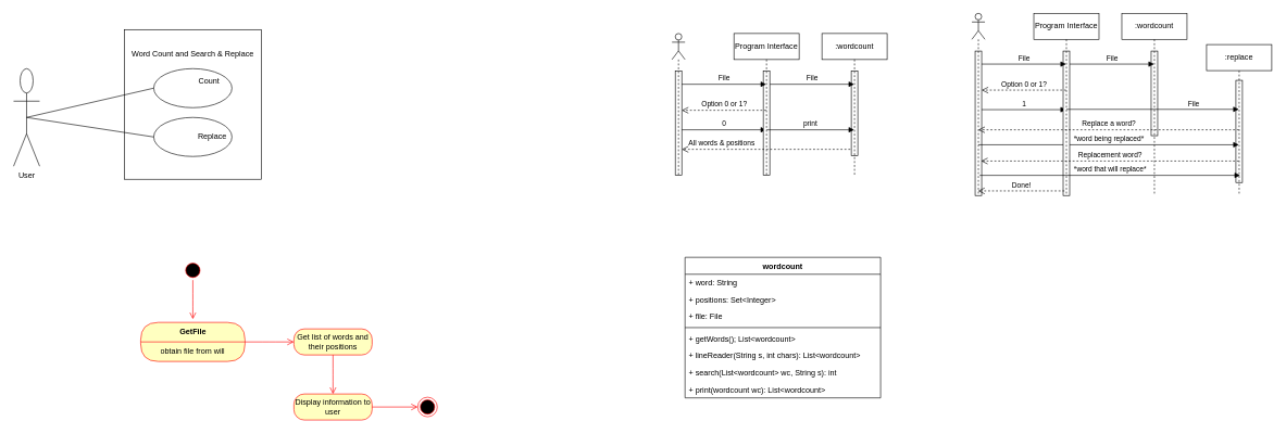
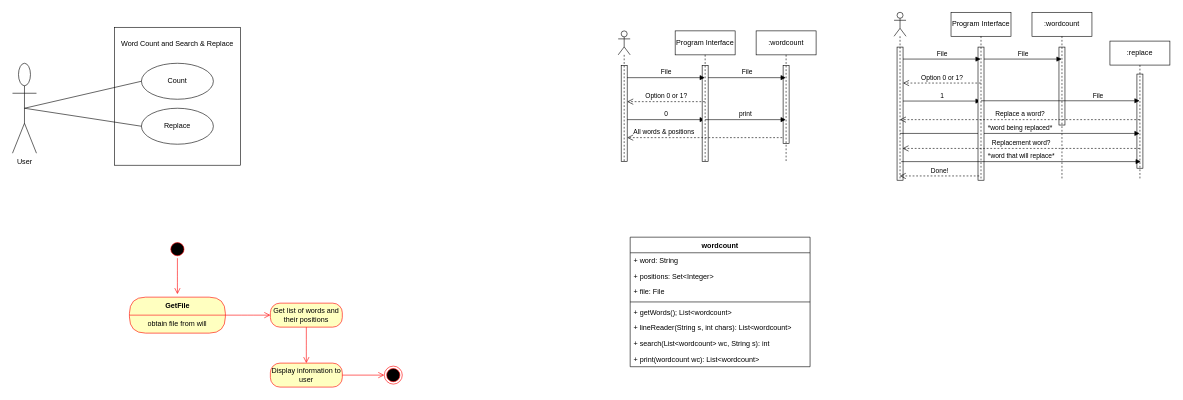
- <mxCell id="3" value="&lt;br&gt;Word Count and Search &amp;amp; Replace" style="text;html=1;strokeColor=none;fillColor=none;align=center;verticalAlign=middle;whiteSpace=wrap;rounded=0;" parent="1" vertex="1"><mxGeometry x="200" y="65" width="190" height="20" as="geometry" /></mxCell>
+ <mxCell id="3" value="&lt;br&gt;Word Count and Search &amp;amp; Replace" style="text;html=1;strokeColor=none;fillColor=none;align=center;verticalAlign=middle;whiteSpace=wrap;rounded=0;" parent="1" vertex="1"><mxGeometry x="200" y="55" width="190" height="20" as="geometry" /></mxCell>
- <mxCell id="5" value="Count" style="text;html=1;strokeColor=none;fillColor=none;align=center;verticalAlign=middle;whiteSpace=wrap;rounded=0;" parent="1" vertex="1"><mxGeometry x="300" y="115" width="40" height="20" as="geometry" /></mxCell>
+ <mxCell id="5" value="Count" style="text;html=1;strokeColor=none;fillColor=none;align=center;verticalAlign=middle;whiteSpace=wrap;rounded=0;" parent="1" vertex="1"><mxGeometry x="275" y="125" width="40" height="20" as="geometry" /></mxCell>
- <mxCell id="7" value="Replace" style="text;html=1;strokeColor=none;fillColor=none;align=center;verticalAlign=middle;whiteSpace=wrap;rounded=0;" parent="1" vertex="1"><mxGeometry x="305" y="200" width="40" height="20" as="geometry" /></mxCell>
+ <mxCell id="7" value="Replace" style="text;html=1;strokeColor=none;fillColor=none;align=center;verticalAlign=middle;whiteSpace=wrap;rounded=0;" parent="1" vertex="1"><mxGeometry x="275" y="200" width="40" height="20" as="geometry" /></mxCell>
